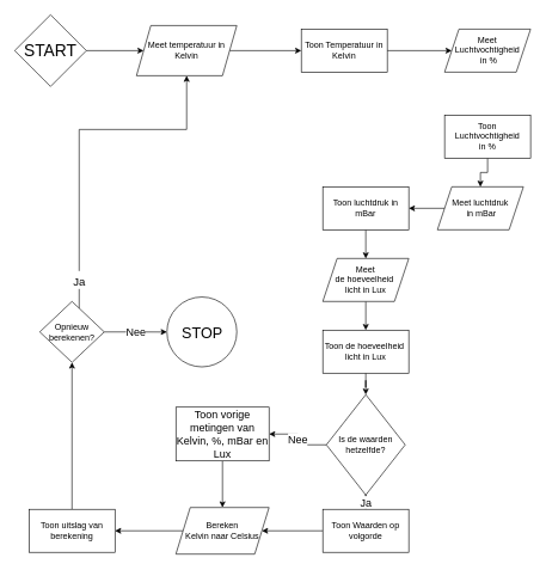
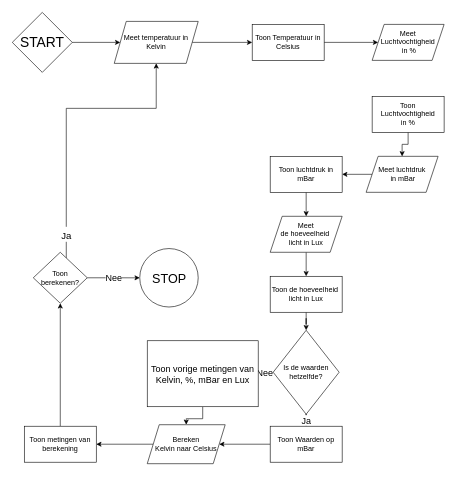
- <mxCell id="7" value="Toon Temperatuur in Kelvin" style="whiteSpace=wrap;html=1;" vertex="1" parent="1"><mxGeometry x="420" y="40" width="120" height="60" as="geometry" /></mxCell>
+ <mxCell id="7" value="Toon Temperatuur in Celsius" style="whiteSpace=wrap;html=1;" vertex="1" parent="1"><mxGeometry x="420" y="40" width="120" height="60" as="geometry" /></mxCell>
- <mxCell id="32" value="Opnieuw berekenen?" style="rhombus;whiteSpace=wrap;html=1;" vertex="1" parent="1"><mxGeometry x="55" y="420" width="90" height="85" as="geometry" /></mxCell>
+ <mxCell id="32" value="Toon berekenen?" style="rhombus;whiteSpace=wrap;html=1;" vertex="1" parent="1"><mxGeometry x="55" y="420" width="90" height="85" as="geometry" /></mxCell>
- <mxCell id="23" value="&lt;font style=&quot;font-size: 15px;&quot;&gt;Toon vorige metingen van Kelvin, %, mBar en Lux&lt;/font&gt;" style="whiteSpace=wrap;html=1;" vertex="1" parent="1"><mxGeometry x="245" y="567.5" width="130" height="75" as="geometry" /></mxCell>
+ <mxCell id="23" value="&lt;font style=&quot;font-size: 15px;&quot;&gt;Toon vorige metingen van Kelvin, %, mBar en Lux&lt;/font&gt;" style="whiteSpace=wrap;html=1;" vertex="1" parent="1"><mxGeometry x="245" y="567.5" width="185" height="110" as="geometry" /></mxCell>
- <mxCell id="29" value="Toon uitslag van berekening" style="whiteSpace=wrap;html=1;" vertex="1" parent="1"><mxGeometry x="40" y="710" width="120" height="60" as="geometry" /></mxCell>
+ <mxCell id="29" value="Toon metingen van berekening" style="whiteSpace=wrap;html=1;" vertex="1" parent="1"><mxGeometry x="40" y="710" width="120" height="60" as="geometry" /></mxCell>
- <mxCell id="25" value="Toon Waarden op volgorde" style="whiteSpace=wrap;html=1;" vertex="1" parent="1"><mxGeometry x="450" y="710" width="120" height="60" as="geometry" /></mxCell>
+ <mxCell id="25" value="Toon Waarden op mBar" style="whiteSpace=wrap;html=1;" vertex="1" parent="1"><mxGeometry x="450" y="710" width="120" height="60" as="geometry" /></mxCell>
